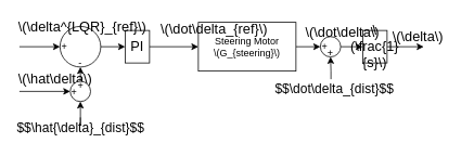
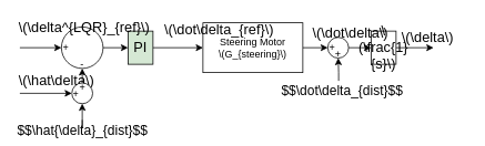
- <mxCell id="10" value="PI" style="rounded=0;whiteSpace=wrap;html=1;fontSize=17;" parent="1" vertex="1"><mxGeometry x="153" y="37" width="30" height="40" as="geometry" /></mxCell>
+ <mxCell id="10" value="PI" style="rounded=0;whiteSpace=wrap;html=1;fontSize=17;fillColor=#d5e8d4;" parent="1" vertex="1"><mxGeometry x="153" y="37" width="30" height="40" as="geometry" /></mxCell>
